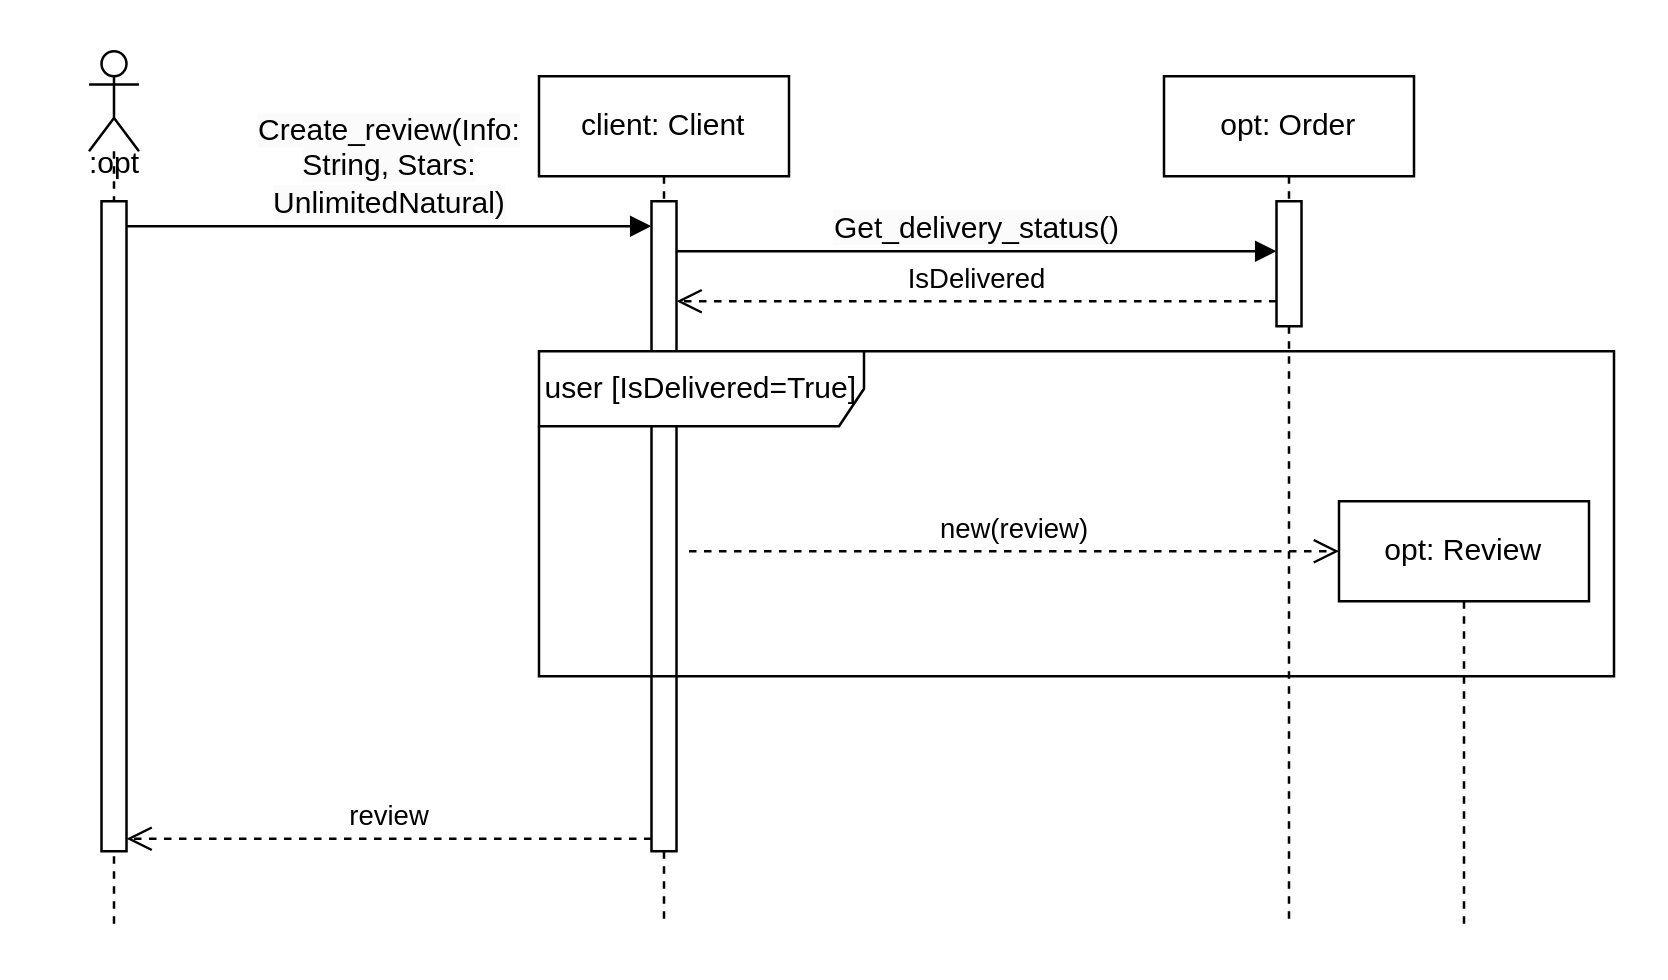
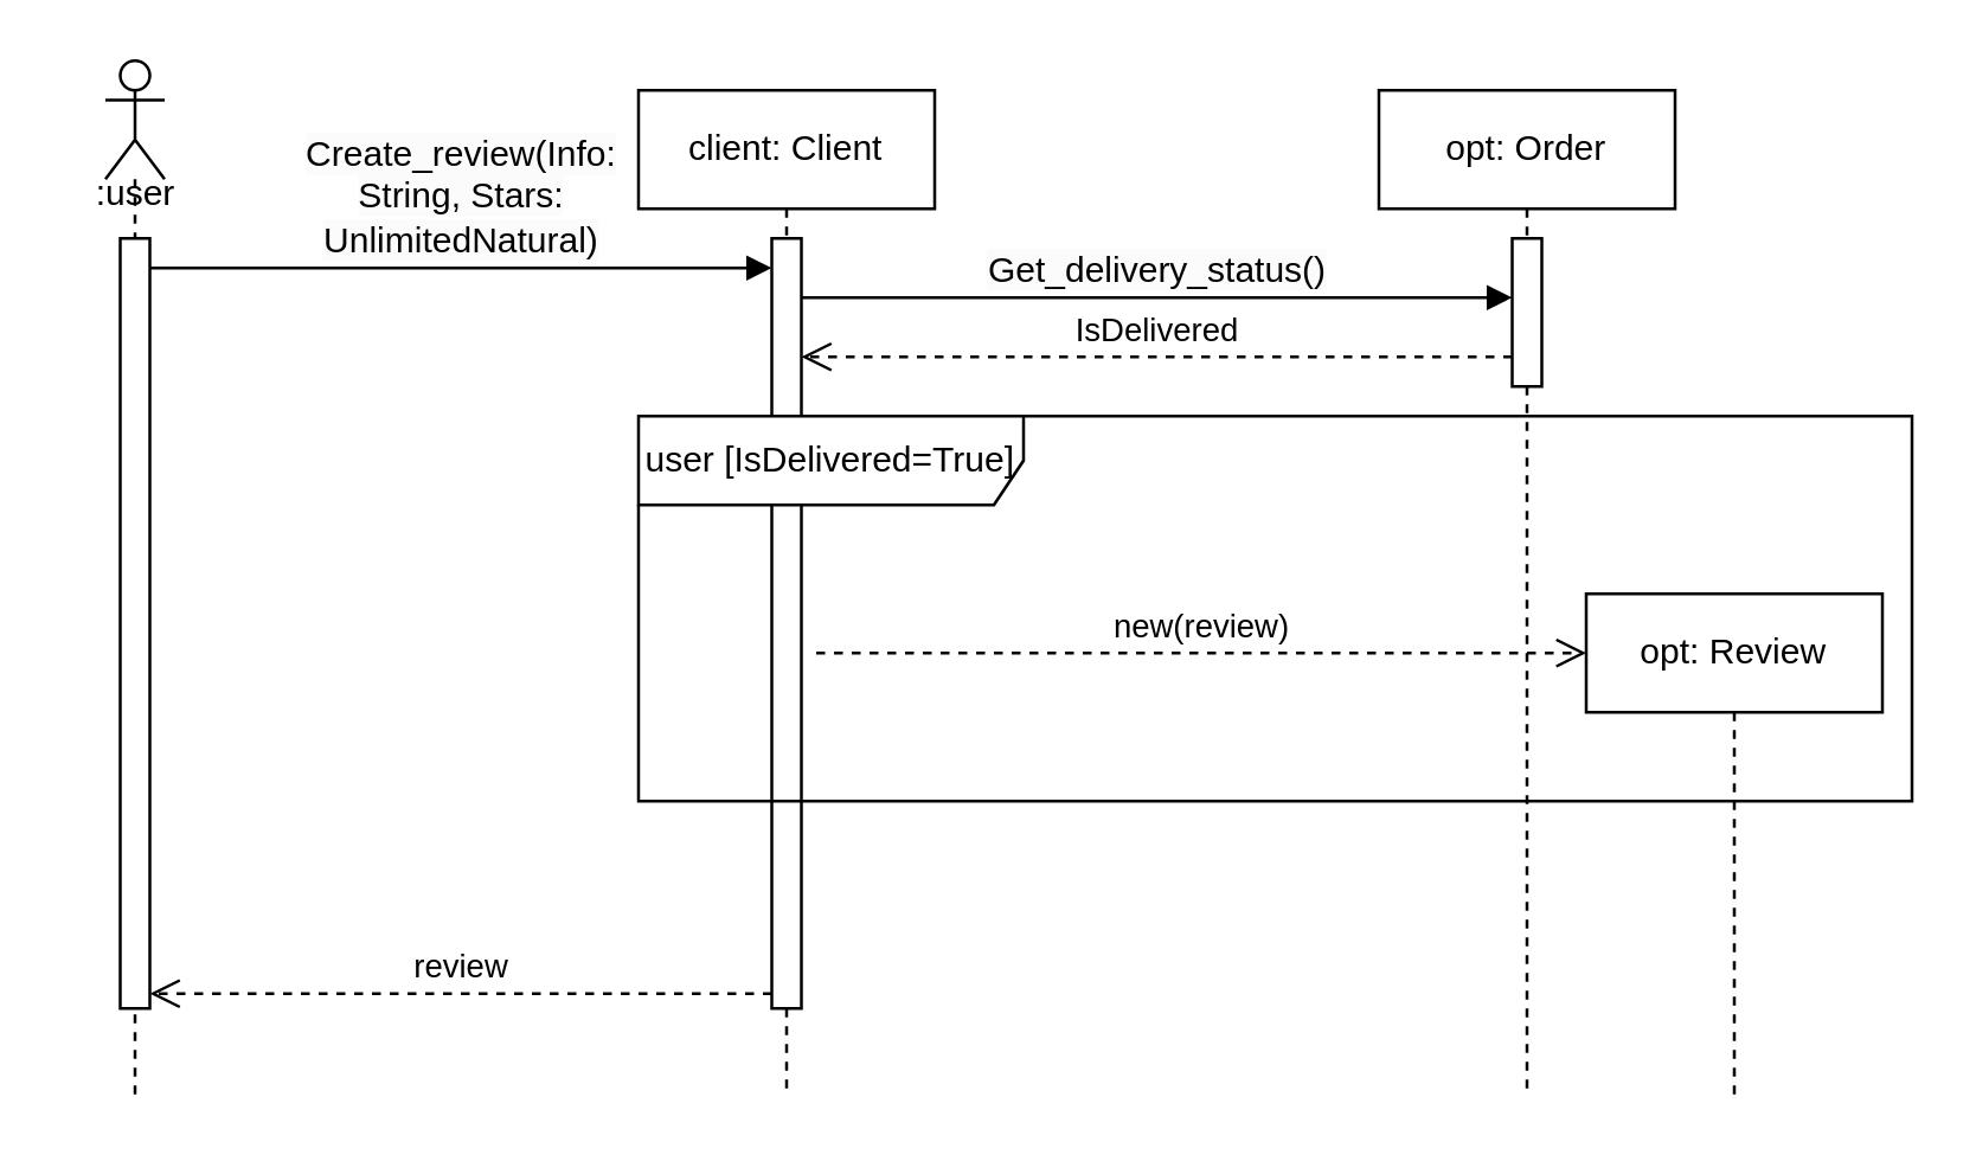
- <mxCell id="4" value=":opt" style="text;html=1;align=center;verticalAlign=middle;resizable=0;points=[];autosize=1;strokeColor=none;fillColor=none;" vertex="1" parent="1"><mxGeometry x="20" y="50" width="50" height="30" as="geometry" /></mxCell>
+ <mxCell id="4" value=":user" style="text;html=1;align=center;verticalAlign=middle;resizable=0;points=[];autosize=1;strokeColor=none;fillColor=none;" vertex="1" parent="1"><mxGeometry x="20" y="50" width="50" height="30" as="geometry" /></mxCell>
